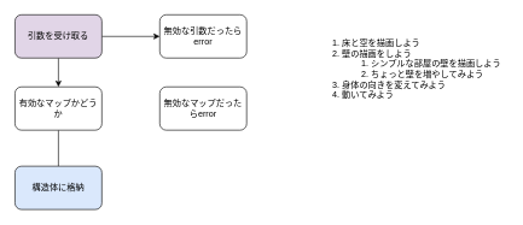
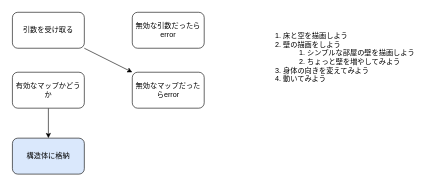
- <mxCell id="4" value="引数を受け取る" style="rounded=1;whiteSpace=wrap;html=1;fillColor=#e1d5e7;" parent="1" vertex="1"><mxGeometry x="20" y="20" width="120" height="60" as="geometry" /></mxCell>
+ <mxCell id="4" value="引数を受け取る" style="rounded=1;whiteSpace=wrap;html=1;" parent="1" vertex="1"><mxGeometry x="20" y="20" width="120" height="60" as="geometry" /></mxCell>
- <mxCell id="3" value="" style="edgeStyle=none;html=1;" parent="1" source="4" target="7" edge="1"><mxGeometry relative="1" as="geometry" /></mxCell>
+ <mxCell id="3" value="" style="edgeStyle=none;html=1;" parent="1" source="4" target="8" edge="1"><mxGeometry relative="1" as="geometry" /></mxCell>
- <mxCell id="2" value="" style="edgeStyle=none;html=1;" parent="1" source="4" target="6" edge="1"><mxGeometry relative="1" as="geometry" /></mxCell>
- <mxCell id="5" value="" style="edgeStyle=none;html=1;endArrow=none;" parent="1" source="6" target="9" edge="1"><mxGeometry relative="1" as="geometry" /></mxCell>
+ <mxCell id="5" value="" style="edgeStyle=none;html=1;" parent="1" source="6" target="9" edge="1"><mxGeometry relative="1" as="geometry" /></mxCell>
